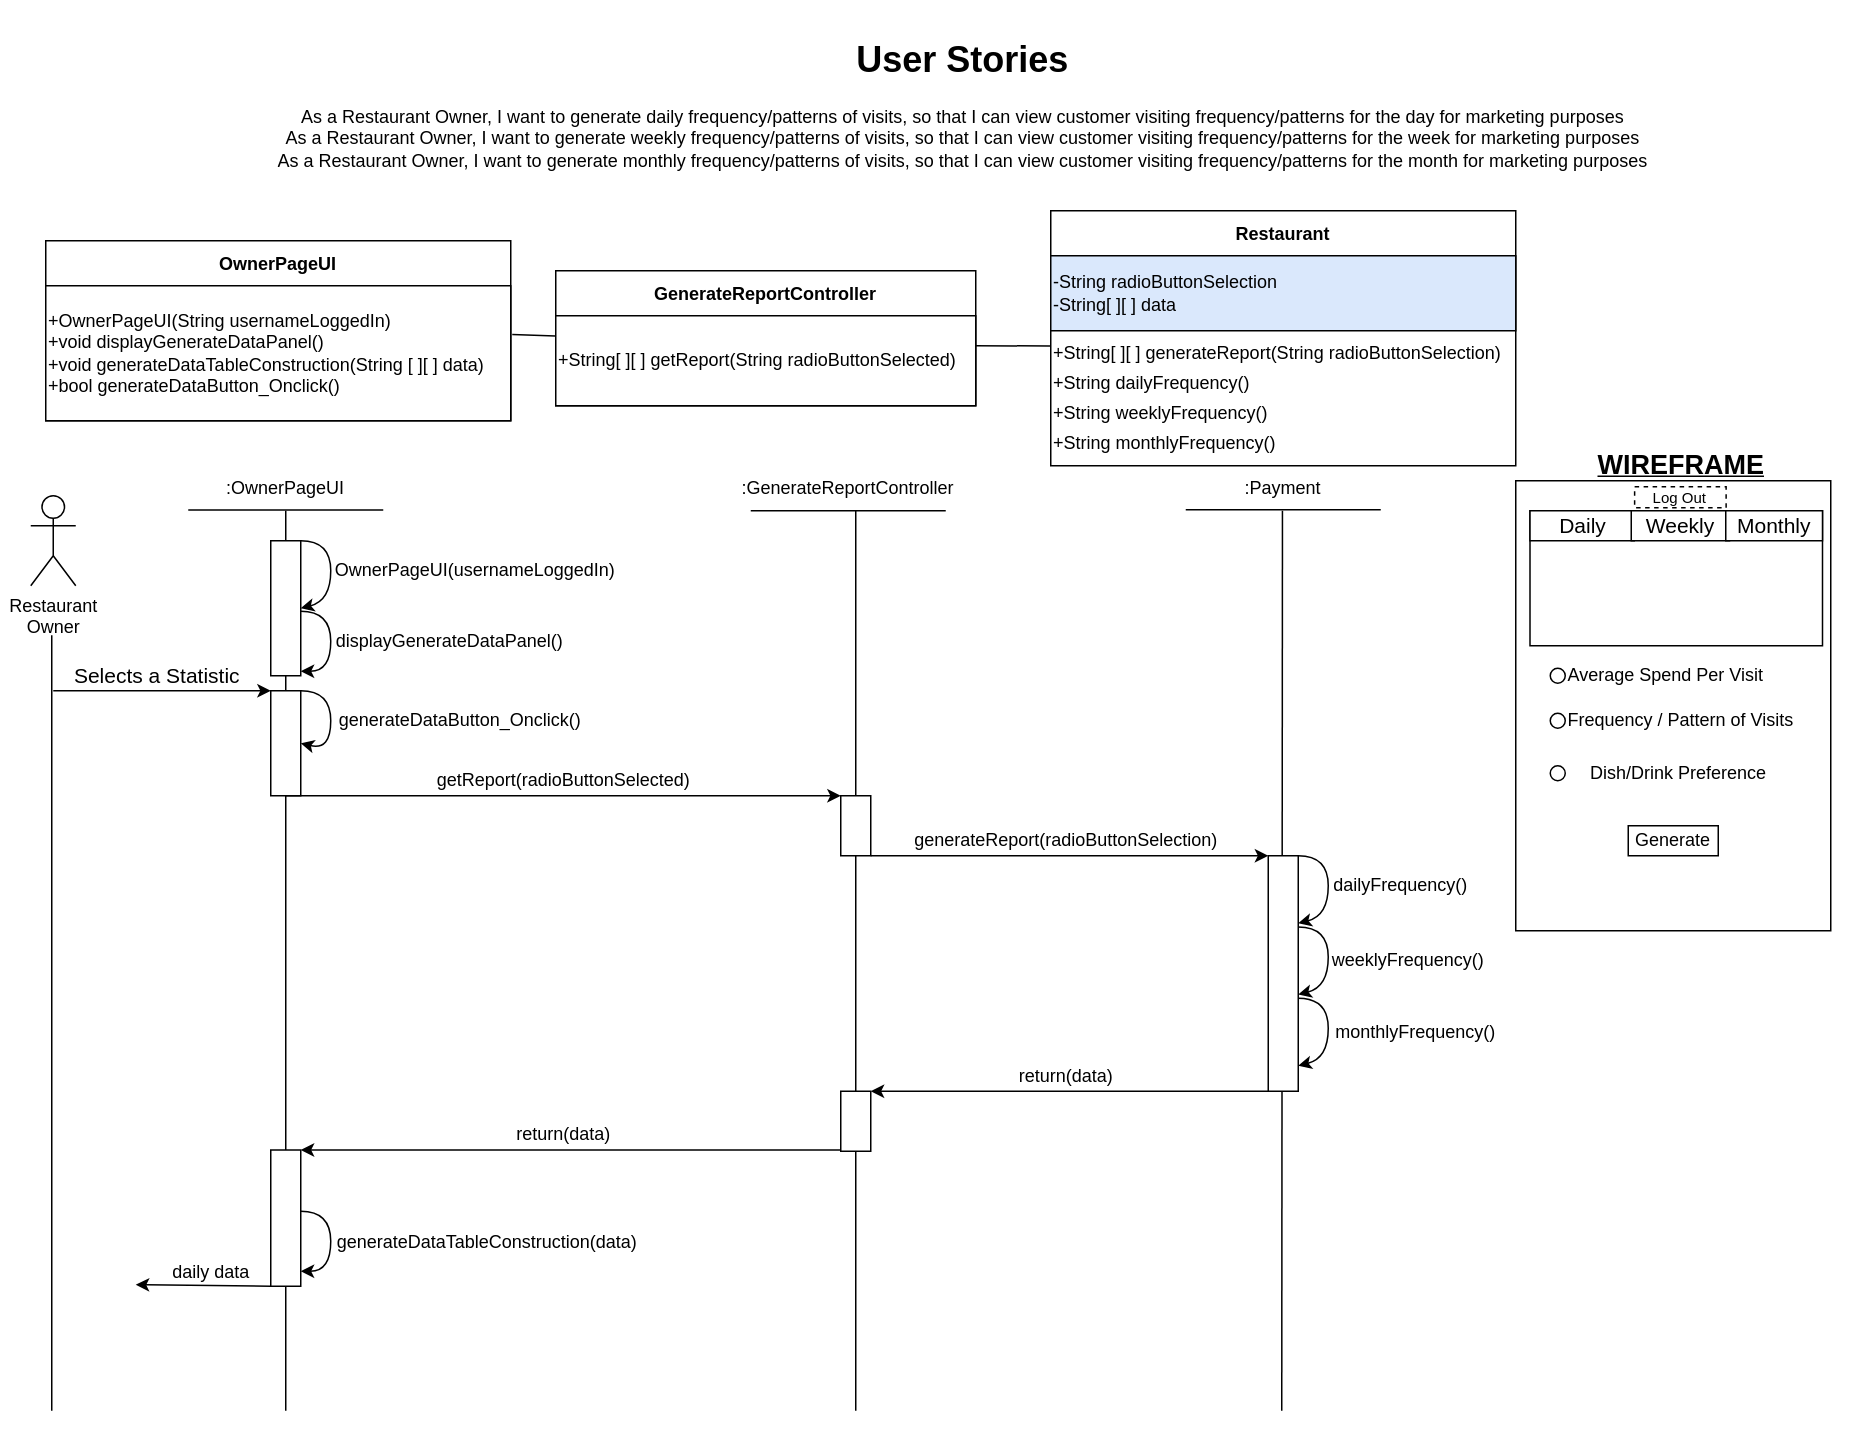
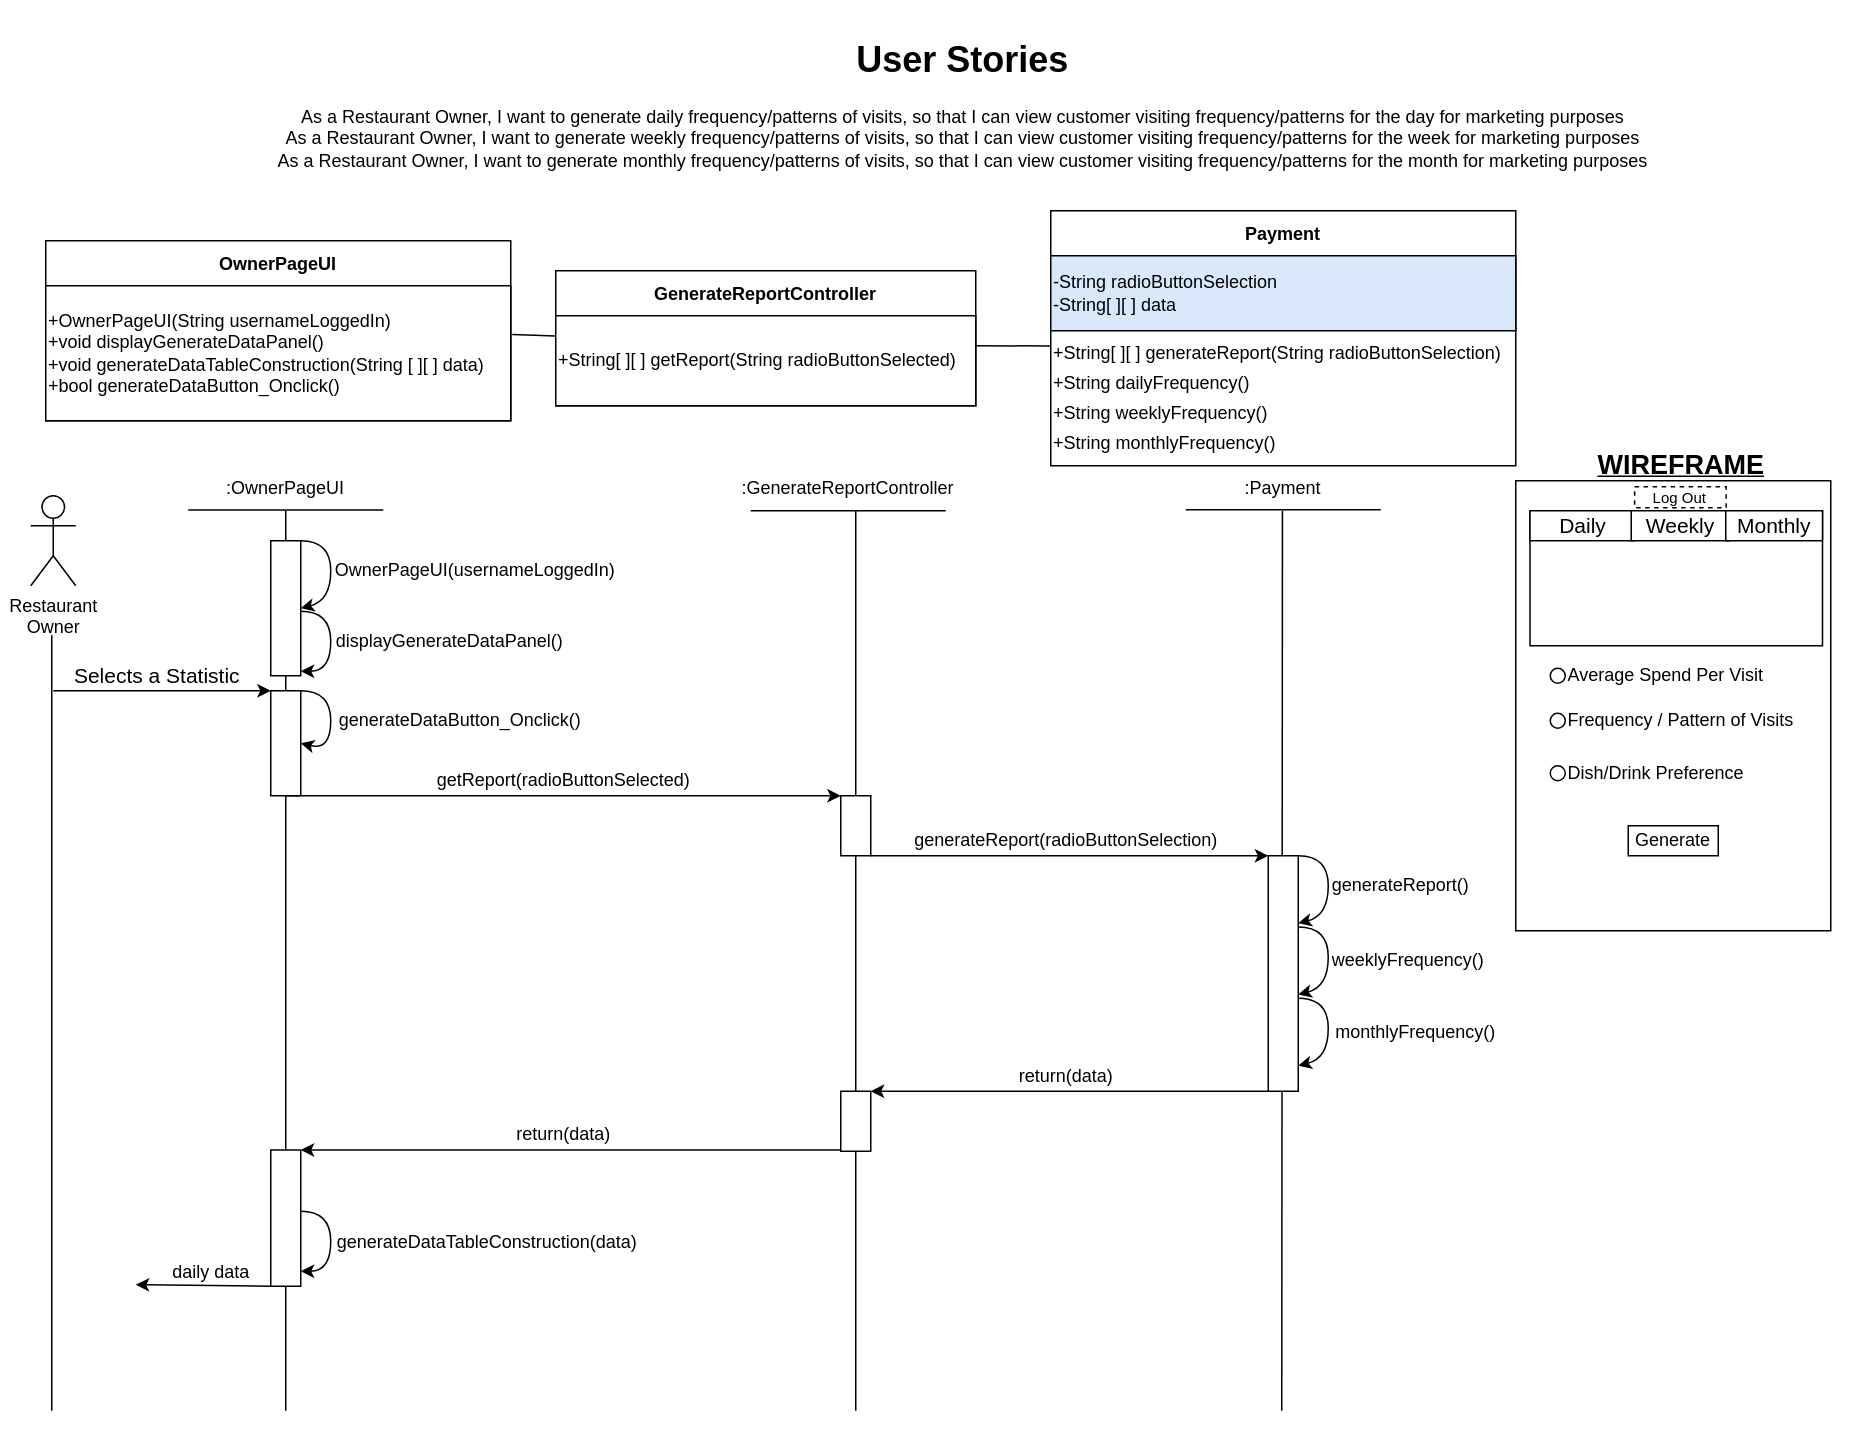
- <mxCell id="6" value="Restaurant" style="swimlane;startSize=30;" vertex="1" parent="1"><mxGeometry x="700" y="140" width="310" height="170" as="geometry" /></mxCell>
+ <mxCell id="6" value="Payment" style="swimlane;startSize=30;" vertex="1" parent="1"><mxGeometry x="700" y="140" width="310" height="170" as="geometry" /></mxCell>
- <mxCell id="65" value="Dish/Drink Preference" style="text;html=1;align=left;verticalAlign=middle;resizable=0;points=[];autosize=1;strokeColor=none;fillColor=none;" vertex="1" parent="1"><mxGeometry x="1058" y="505" width="130" height="20" as="geometry" /></mxCell>
+ <mxCell id="65" value="Dish/Drink Preference" style="text;html=1;align=left;verticalAlign=middle;resizable=0;points=[];autosize=1;strokeColor=none;fillColor=none;" vertex="1" parent="1"><mxGeometry x="1043" y="505" width="130" height="20" as="geometry" /></mxCell>
- <mxCell id="51" value="dailyFrequency()" style="text;html=1;align=center;verticalAlign=middle;resizable=0;points=[];autosize=1;strokeColor=none;fillColor=none;" vertex="1" parent="1"><mxGeometry x="883" y="580" width="100" height="20" as="geometry" /></mxCell>
+ <mxCell id="51" value="generateReport()" style="text;html=1;align=center;verticalAlign=middle;resizable=0;points=[];autosize=1;strokeColor=none;fillColor=none;" vertex="1" parent="1"><mxGeometry x="883" y="580" width="100" height="20" as="geometry" /></mxCell>
